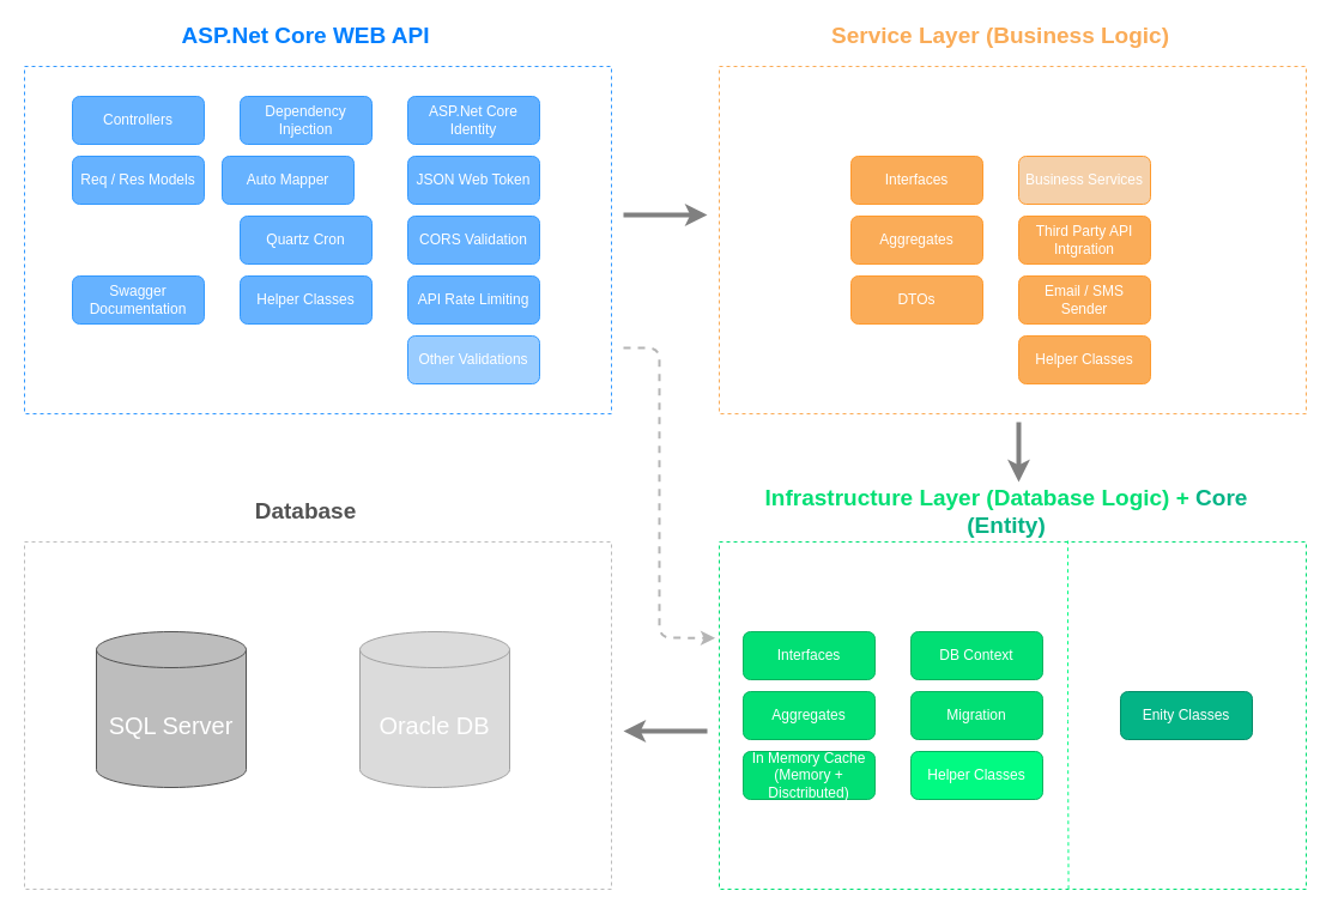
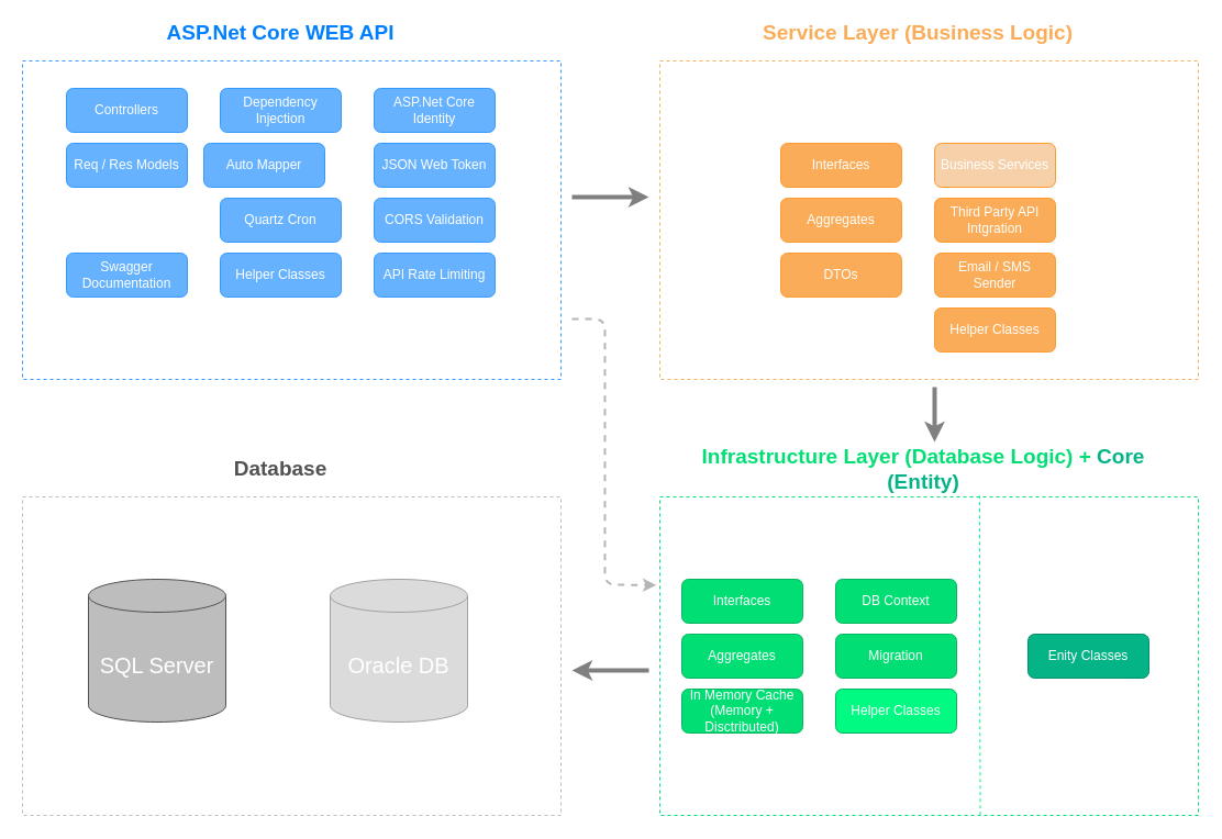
- <mxCell id="14" value="&lt;font color=&quot;#ffffff&quot;&gt;Other Validations&lt;/font&gt;" style="rounded=1;whiteSpace=wrap;html=1;strokeColor=#3399FF;fillColor=#99CCFF;" parent="1" vertex="1"><mxGeometry x="340" y="280" width="110" height="40" as="geometry" /></mxCell>
